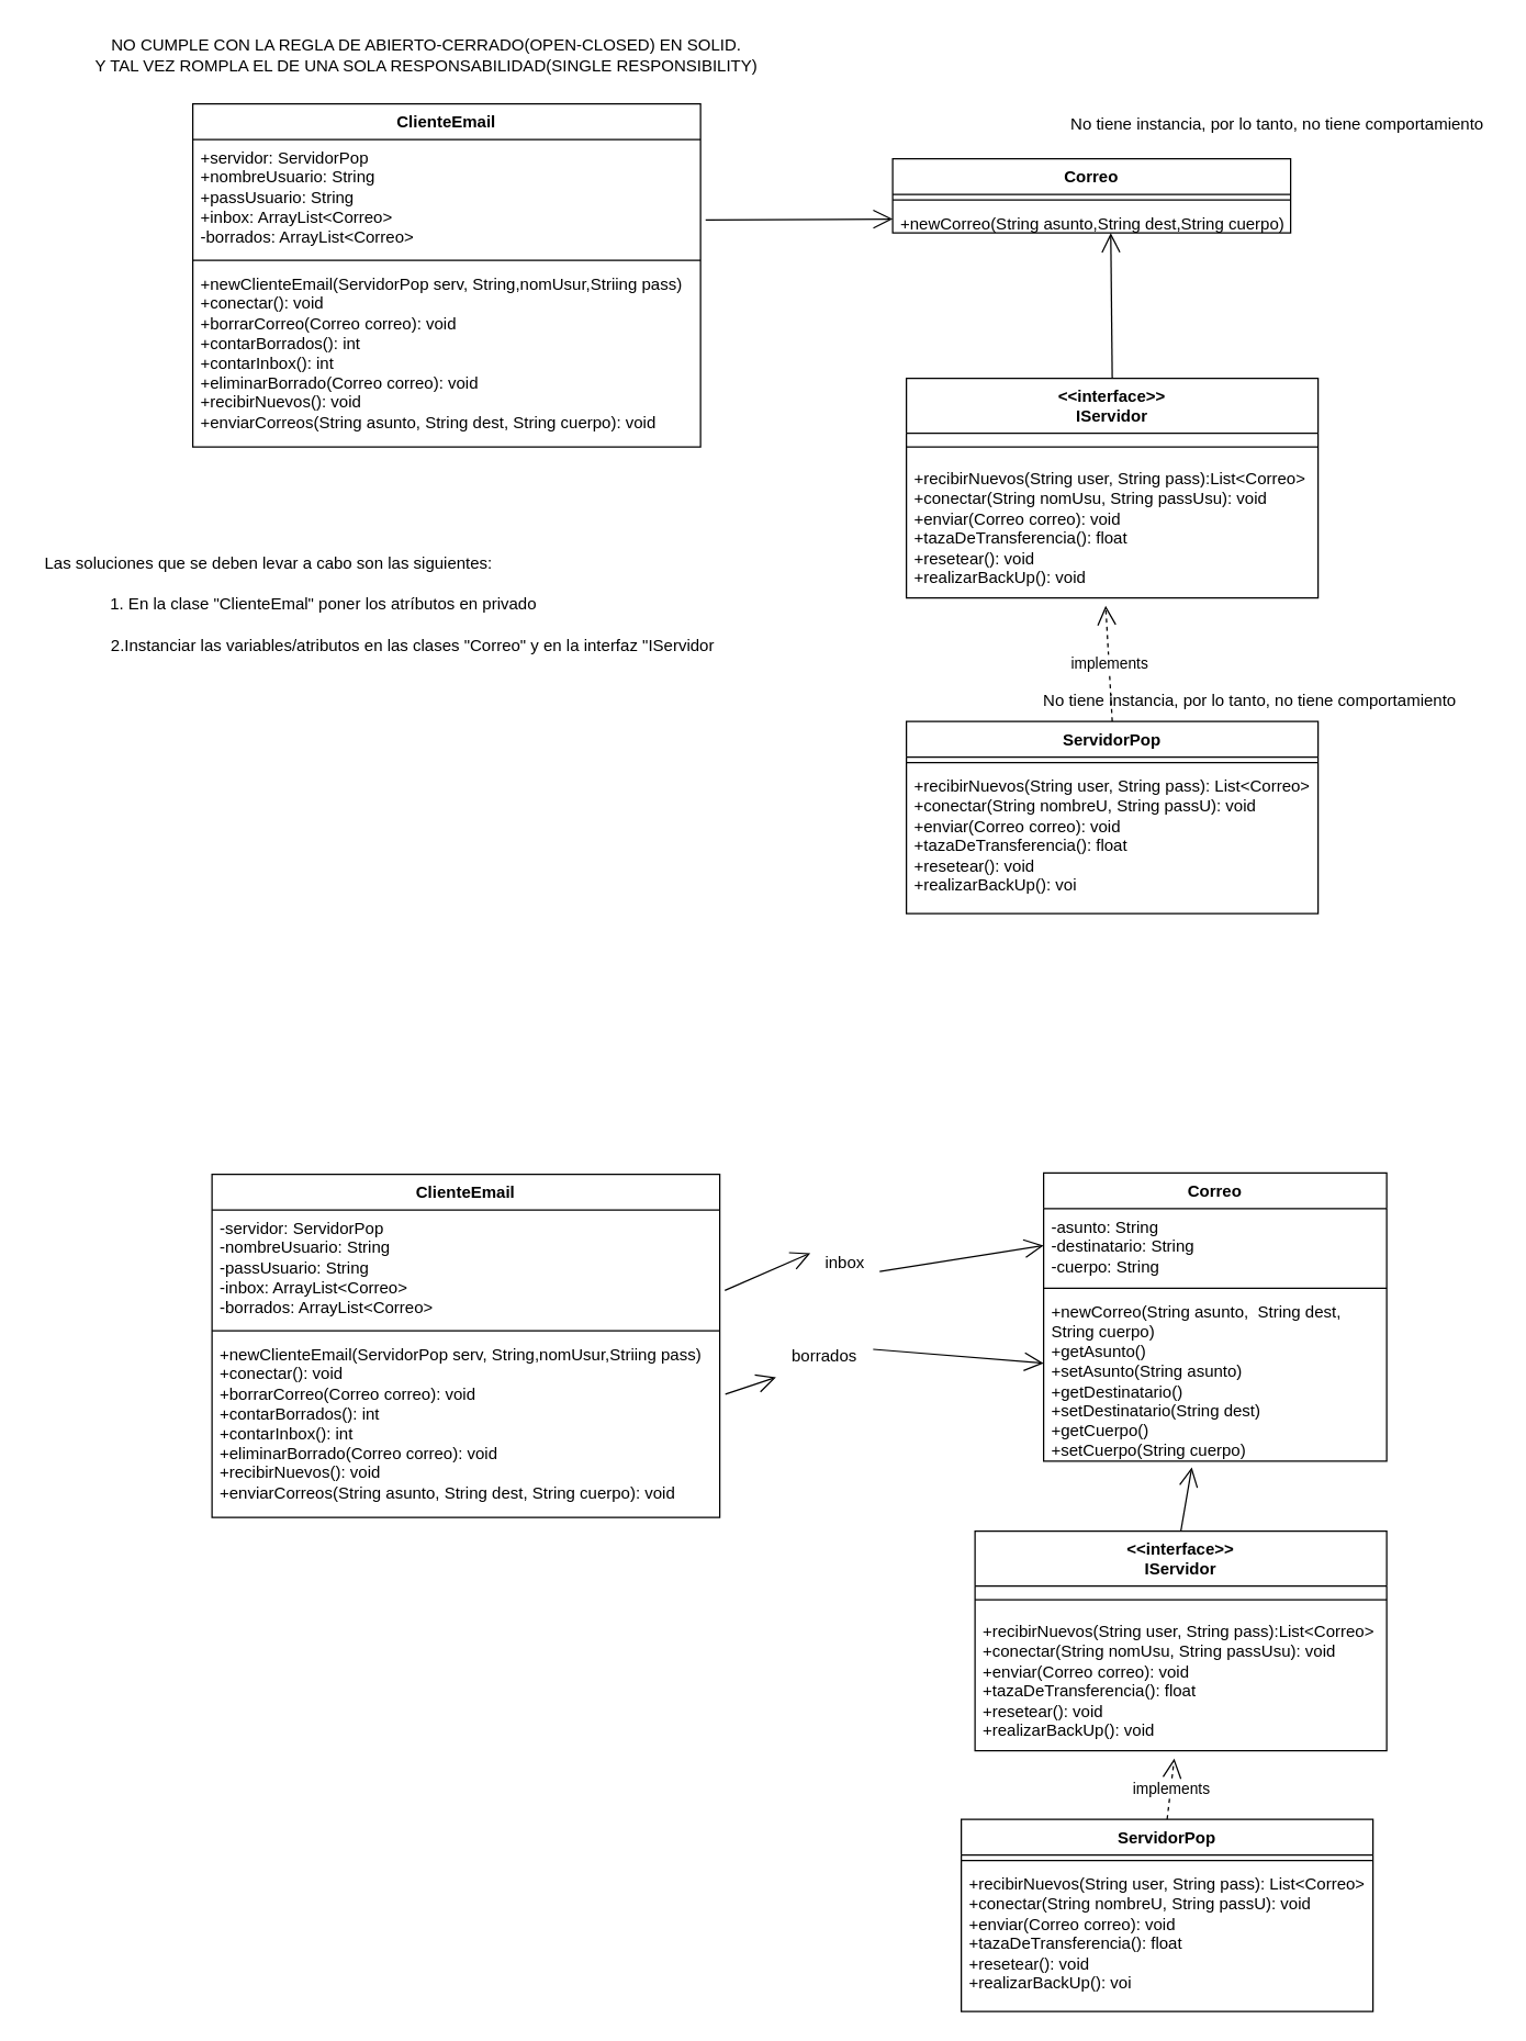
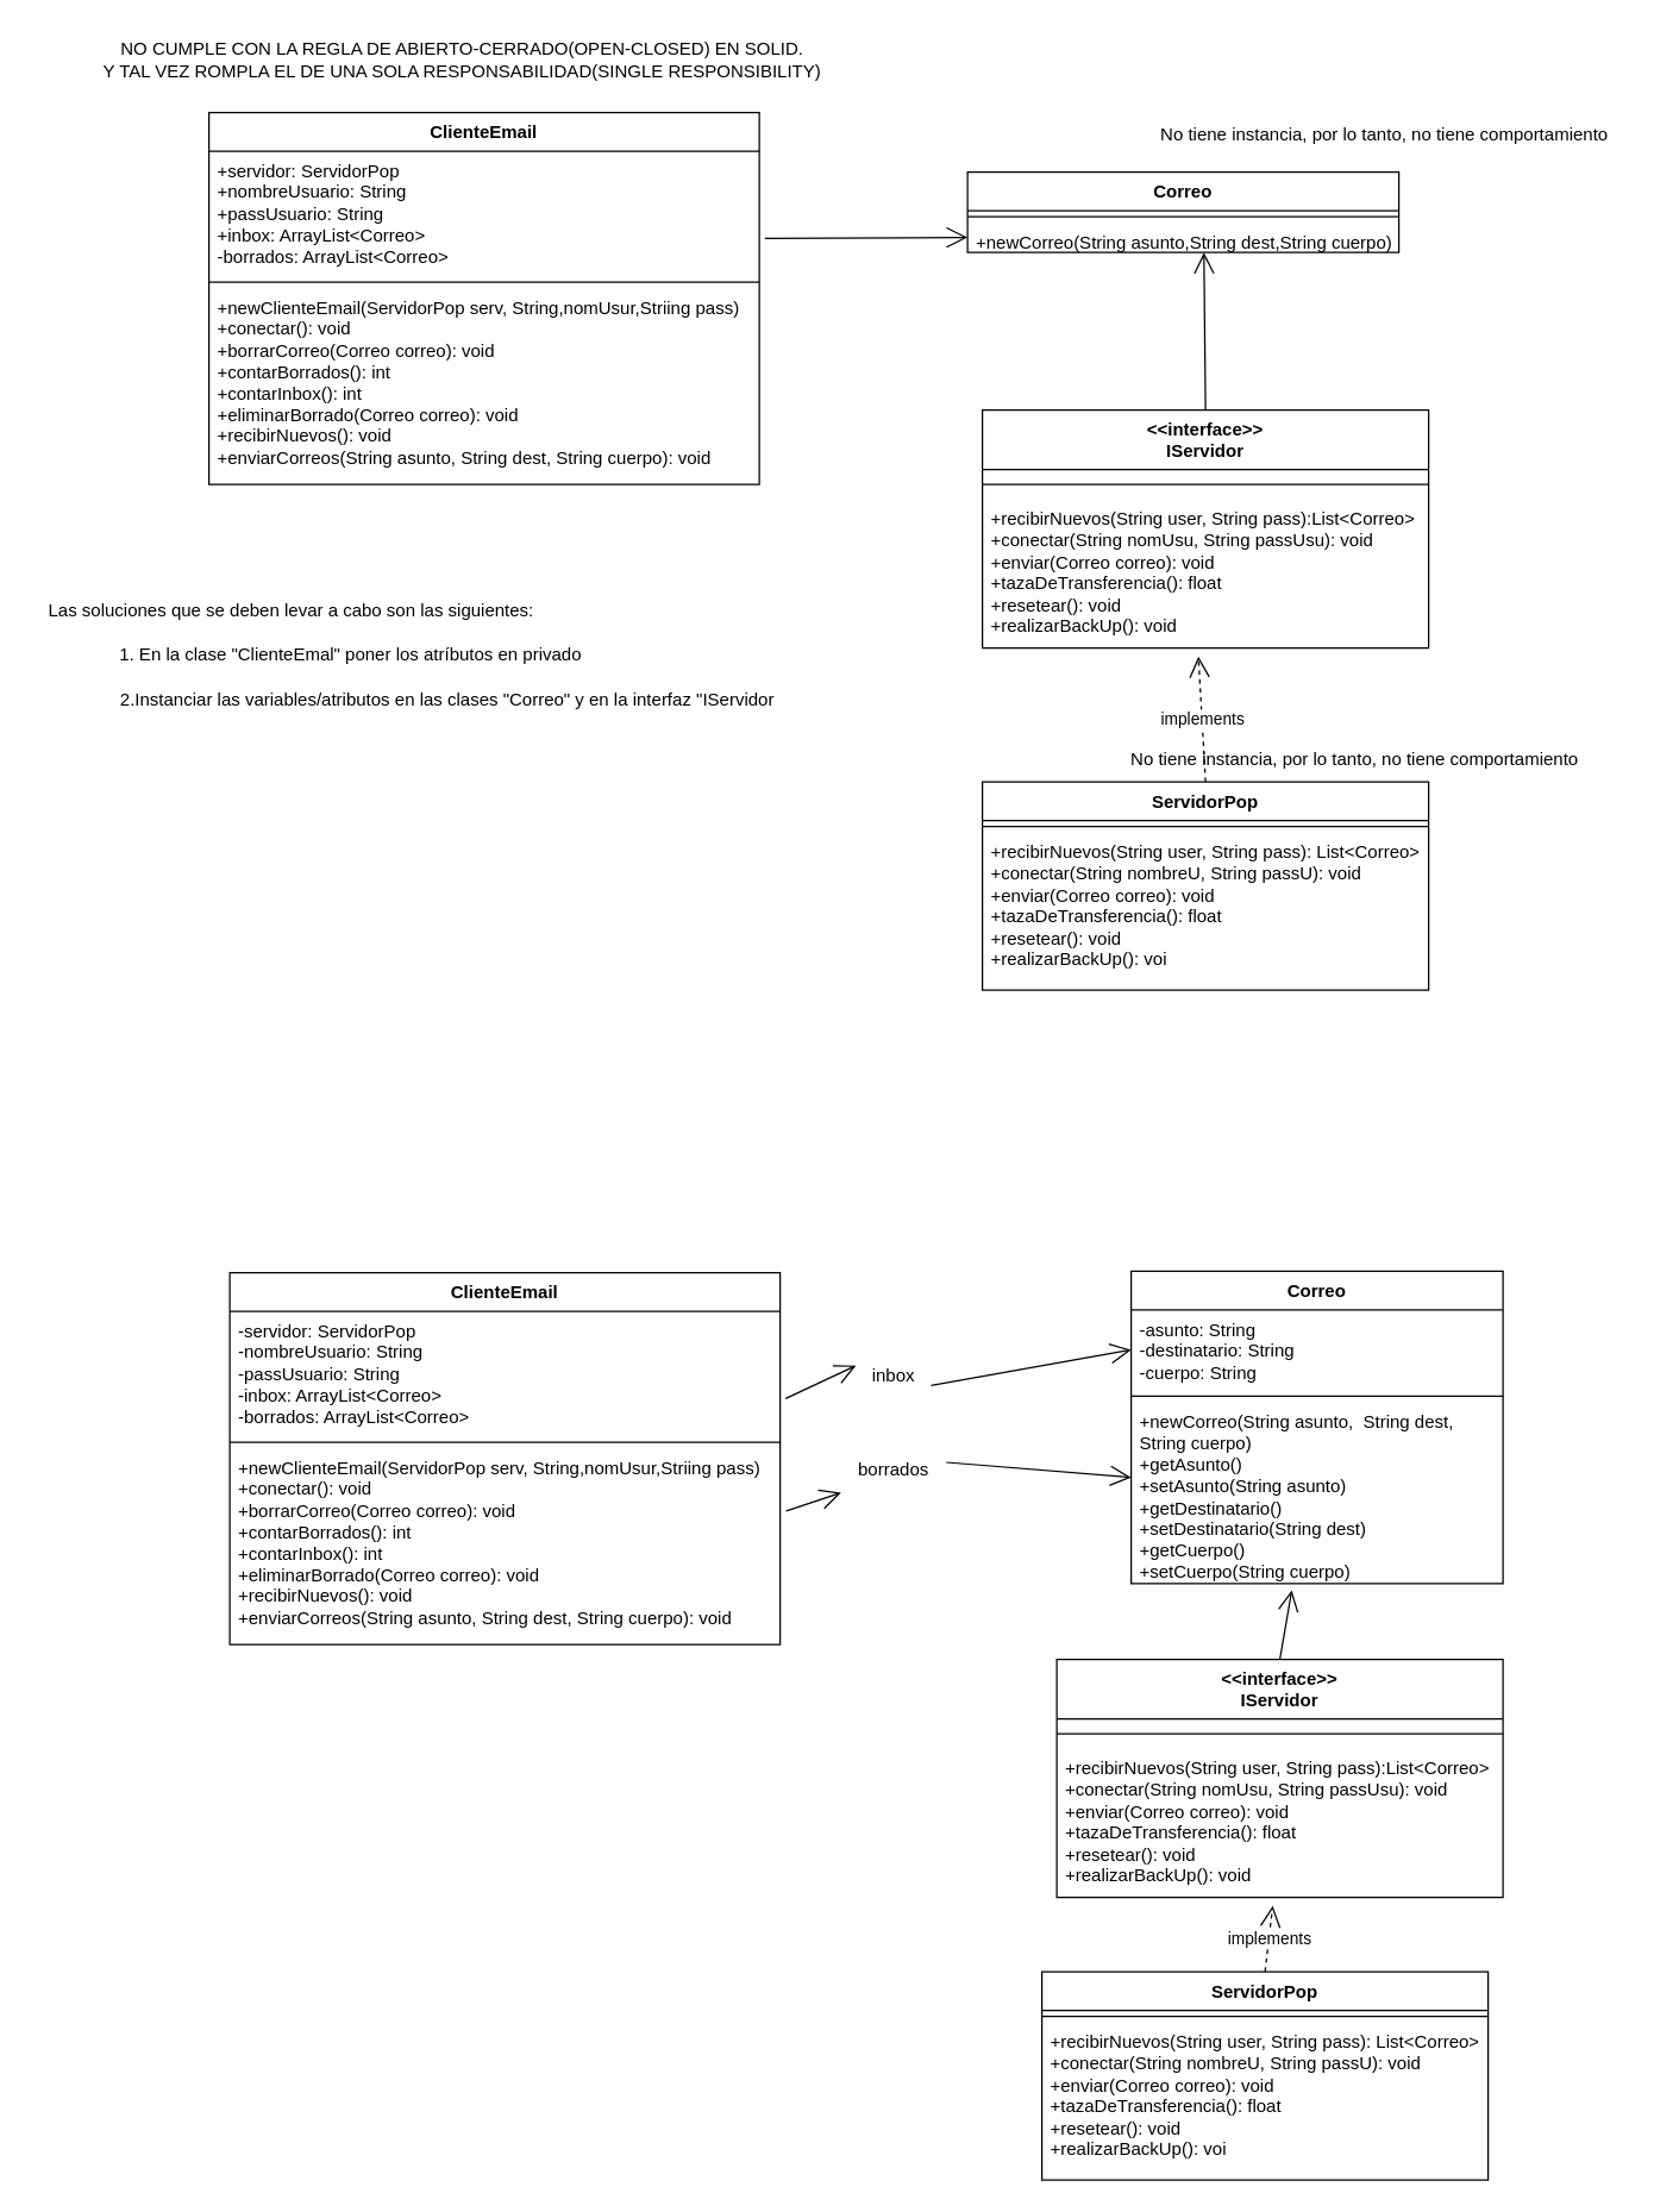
- <mxCell id="41" value="inbox" style="text;html=1;align=center;verticalAlign=middle;resizable=0;points=[];autosize=1;strokeColor=none;fillColor=none;" parent="1" vertex="1"><mxGeometry x="590" y="905" width="50" height="30" as="geometry" /></mxCell>
+ <mxCell id="41" value="inbox" style="text;html=1;align=center;verticalAlign=middle;resizable=0;points=[];autosize=1;strokeColor=none;fillColor=none;" parent="1" vertex="1"><mxGeometry x="575" y="910" width="50" height="30" as="geometry" /></mxCell>
